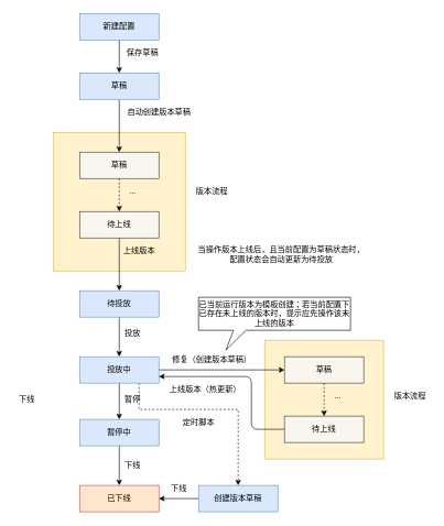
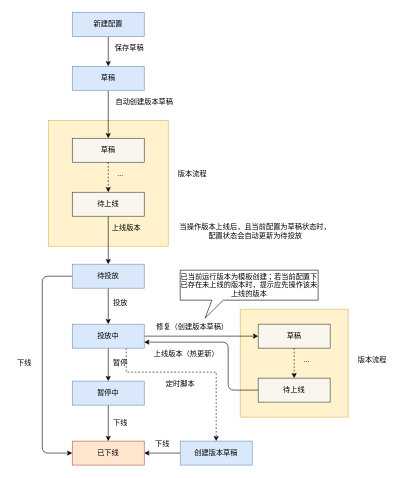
+ <mxCell id="14" value="" style="edgeStyle=orthogonalEdgeStyle;rounded=1;orthogonalLoop=1;jettySize=auto;html=1;shadow=0;entryX=0;entryY=0.5;entryDx=0;entryDy=0;" parent="1" source="15" target="27" edge="1"><mxGeometry relative="1" as="geometry"><mxPoint x="-20" y="460" as="targetPoint" /><Array as="points"><mxPoint x="70" y="460" /><mxPoint x="70" y="755" /></Array></mxGeometry></mxCell>
